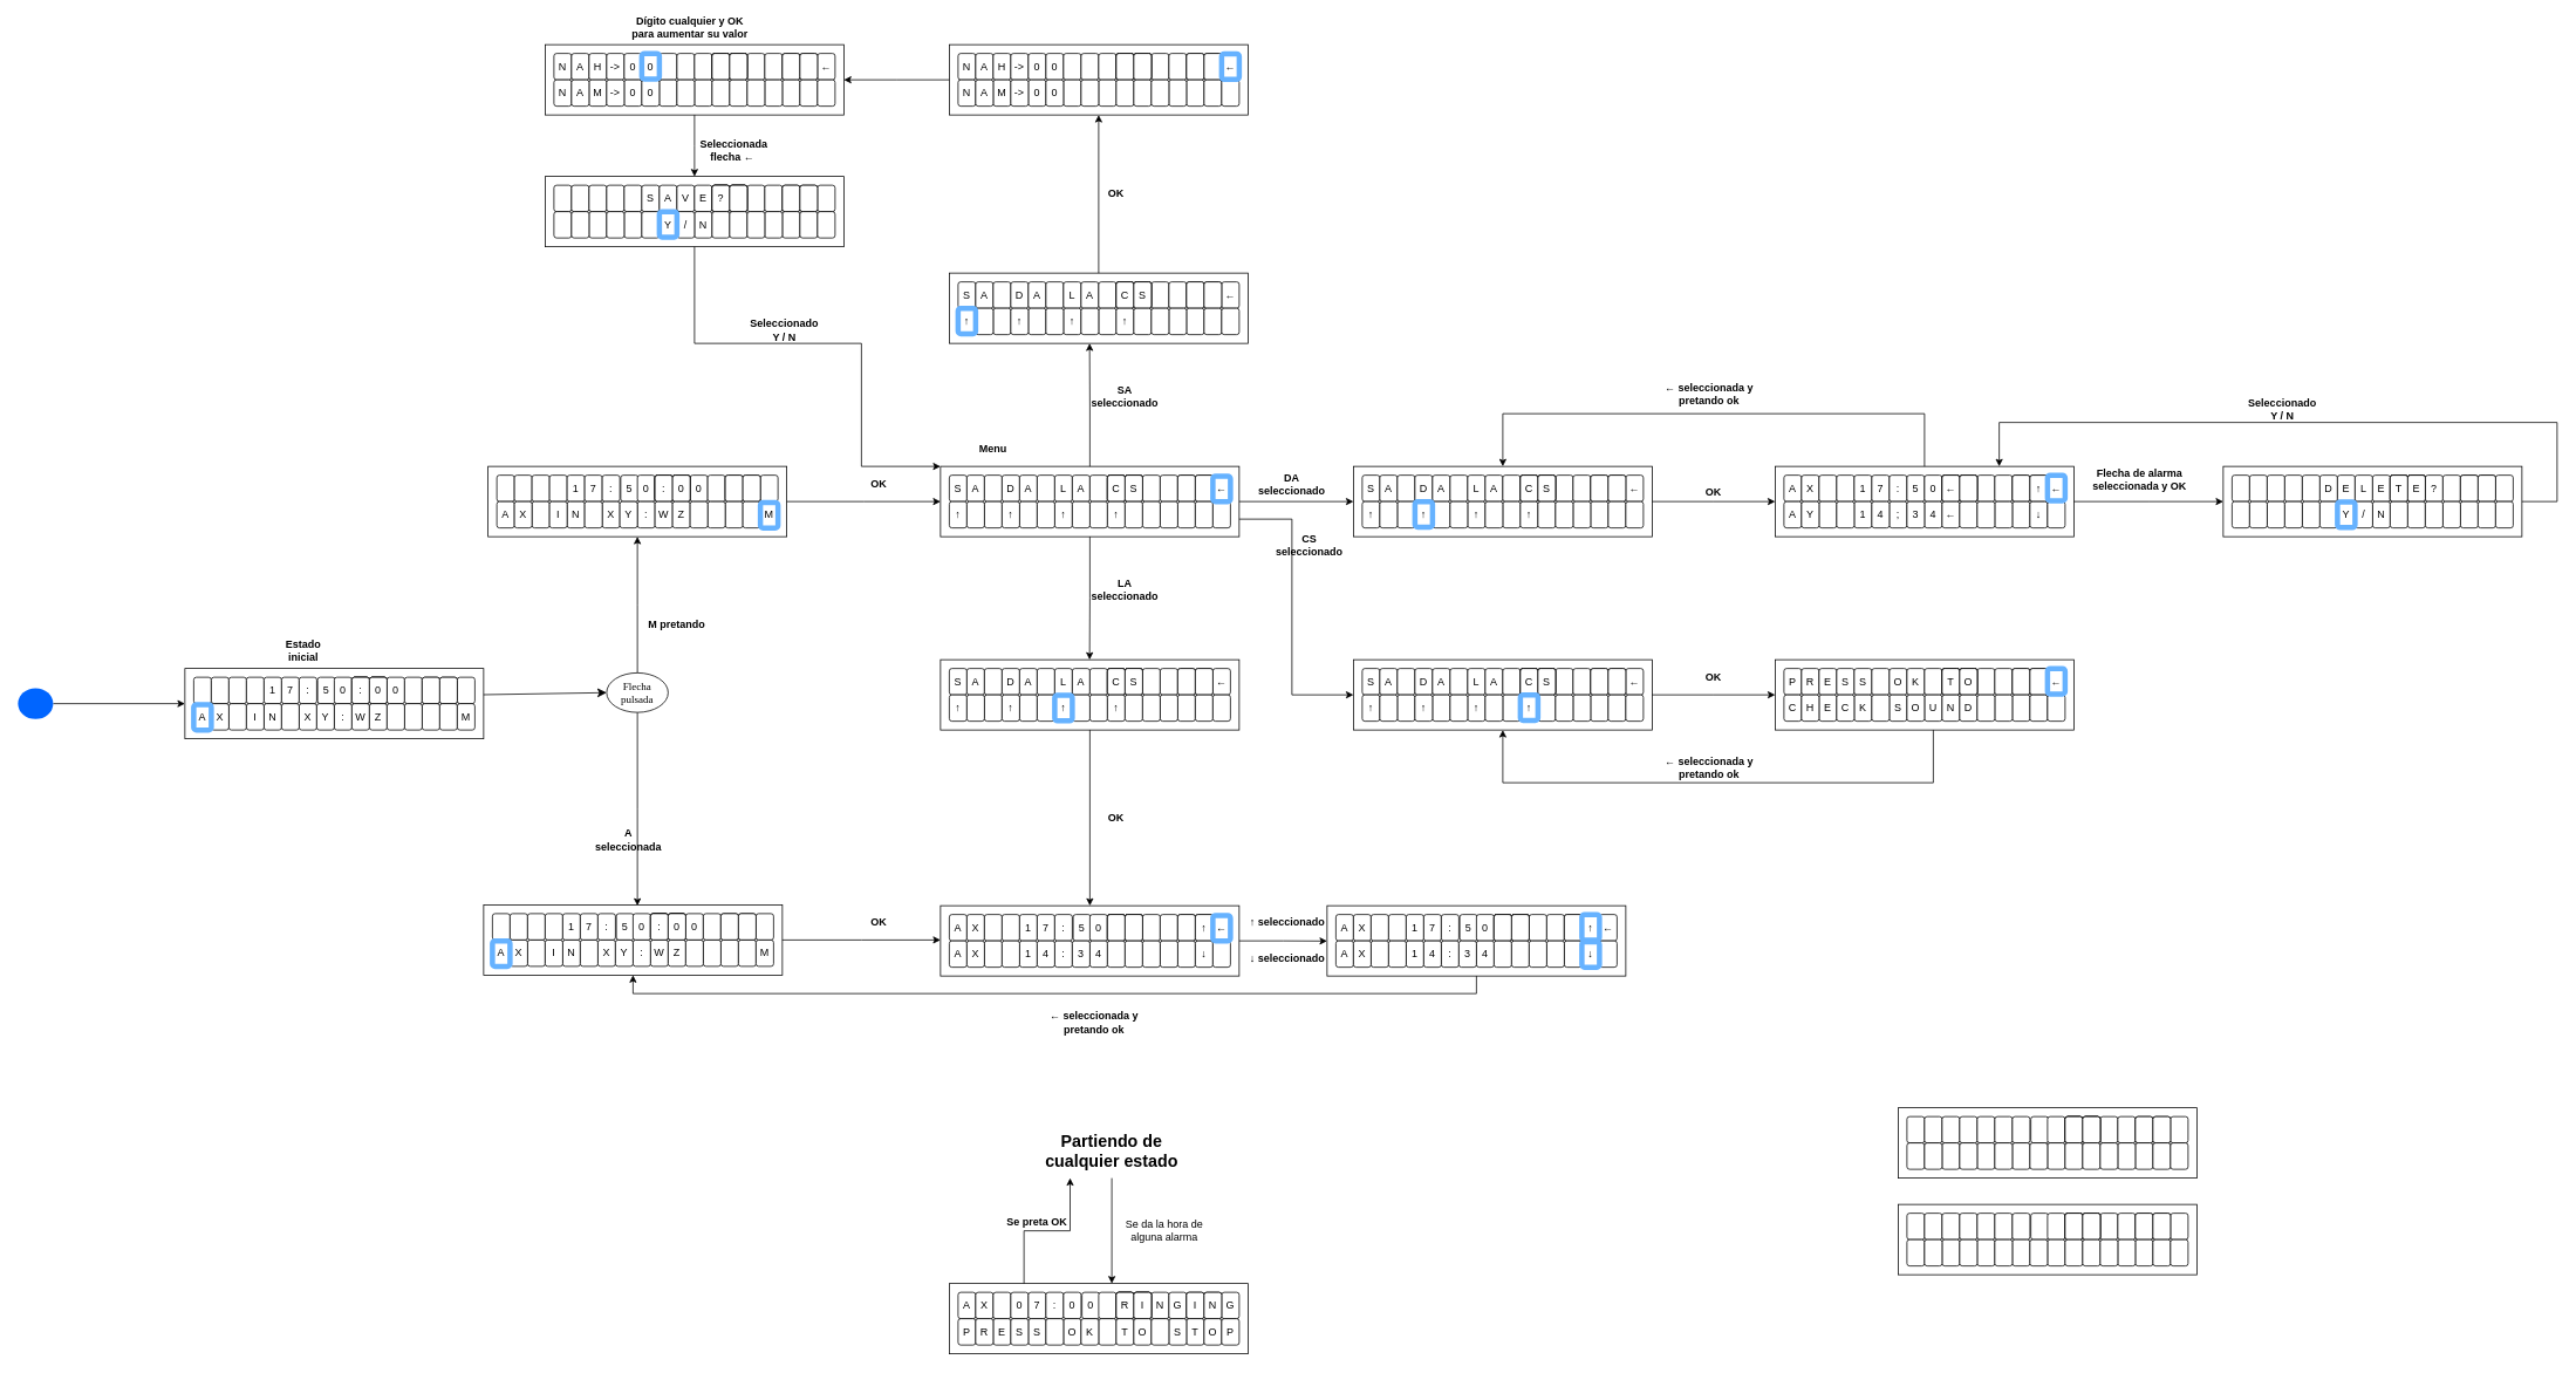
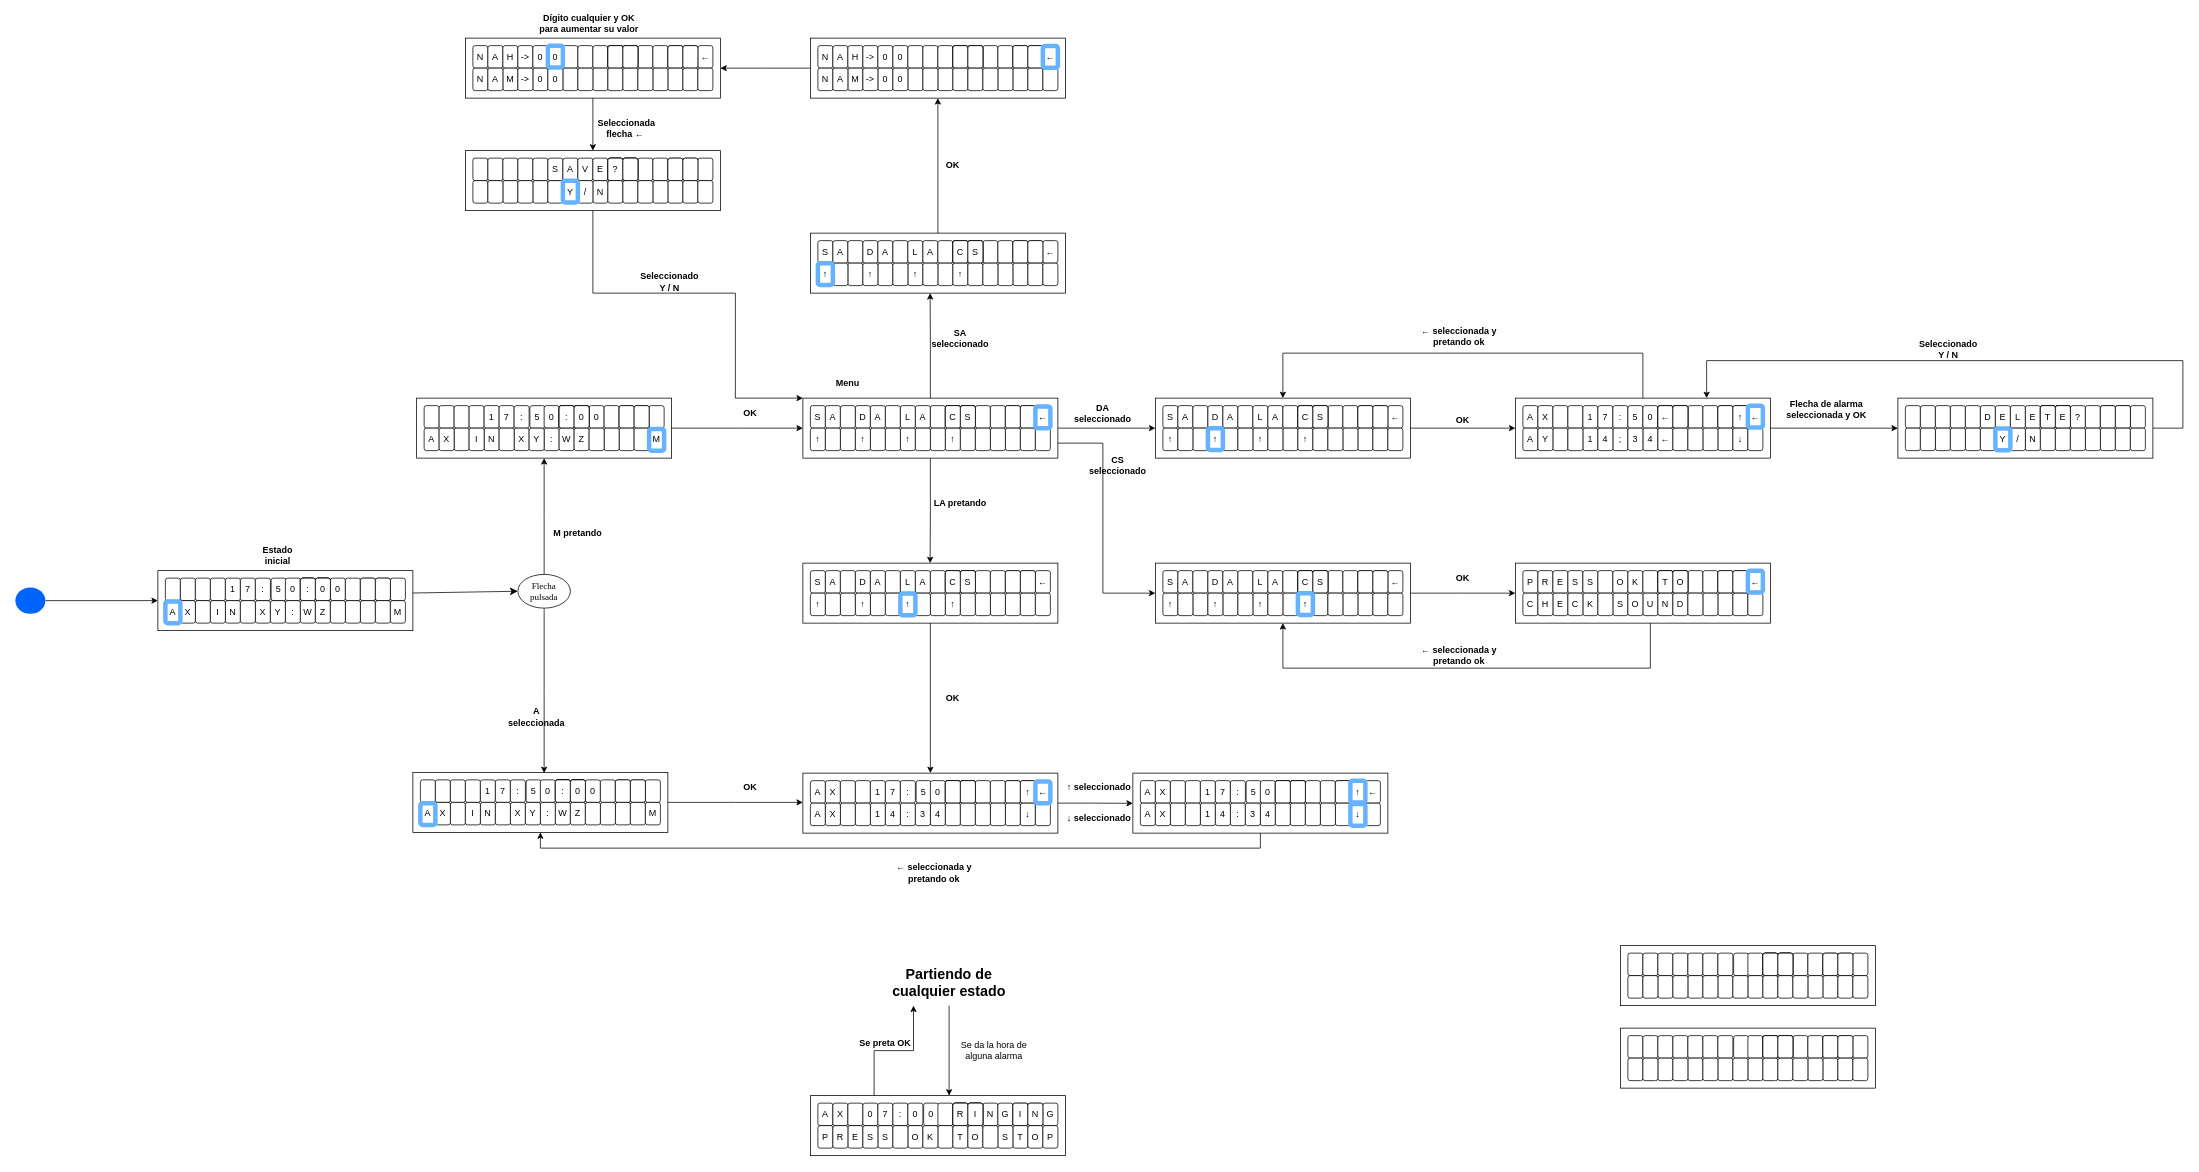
- <mxCell id="409" value="&lt;b&gt;LA seleccionado&lt;/b&gt;" style="text;html=1;strokeColor=none;fillColor=none;align=center;verticalAlign=middle;whiteSpace=wrap;rounded=0;shadow=0;" parent="1" vertex="1"><mxGeometry x="1240" y="660" width="80" height="20" as="geometry" /></mxCell>
+ <mxCell id="409" value="&lt;b&gt;LA pretando&lt;/b&gt;" style="text;html=1;strokeColor=none;fillColor=none;align=center;verticalAlign=middle;whiteSpace=wrap;rounded=0;shadow=0;" parent="1" vertex="1"><mxGeometry x="1240" y="660" width="80" height="20" as="geometry" /></mxCell>
- <mxCell id="137" value="&lt;b&gt;Estado inicial&lt;/b&gt;" style="text;html=1;strokeColor=none;fillColor=none;align=center;verticalAlign=middle;whiteSpace=wrap;rounded=0;" parent="1" vertex="1"><mxGeometry x="325" y="730" width="40" height="20" as="geometry" /></mxCell>
+ <mxCell id="137" value="&lt;b&gt;Estado inicial&lt;/b&gt;" style="text;html=1;strokeColor=none;fillColor=none;align=center;verticalAlign=middle;whiteSpace=wrap;rounded=0;" parent="1" vertex="1"><mxGeometry x="350" y="730" width="40" height="20" as="geometry" /></mxCell>
